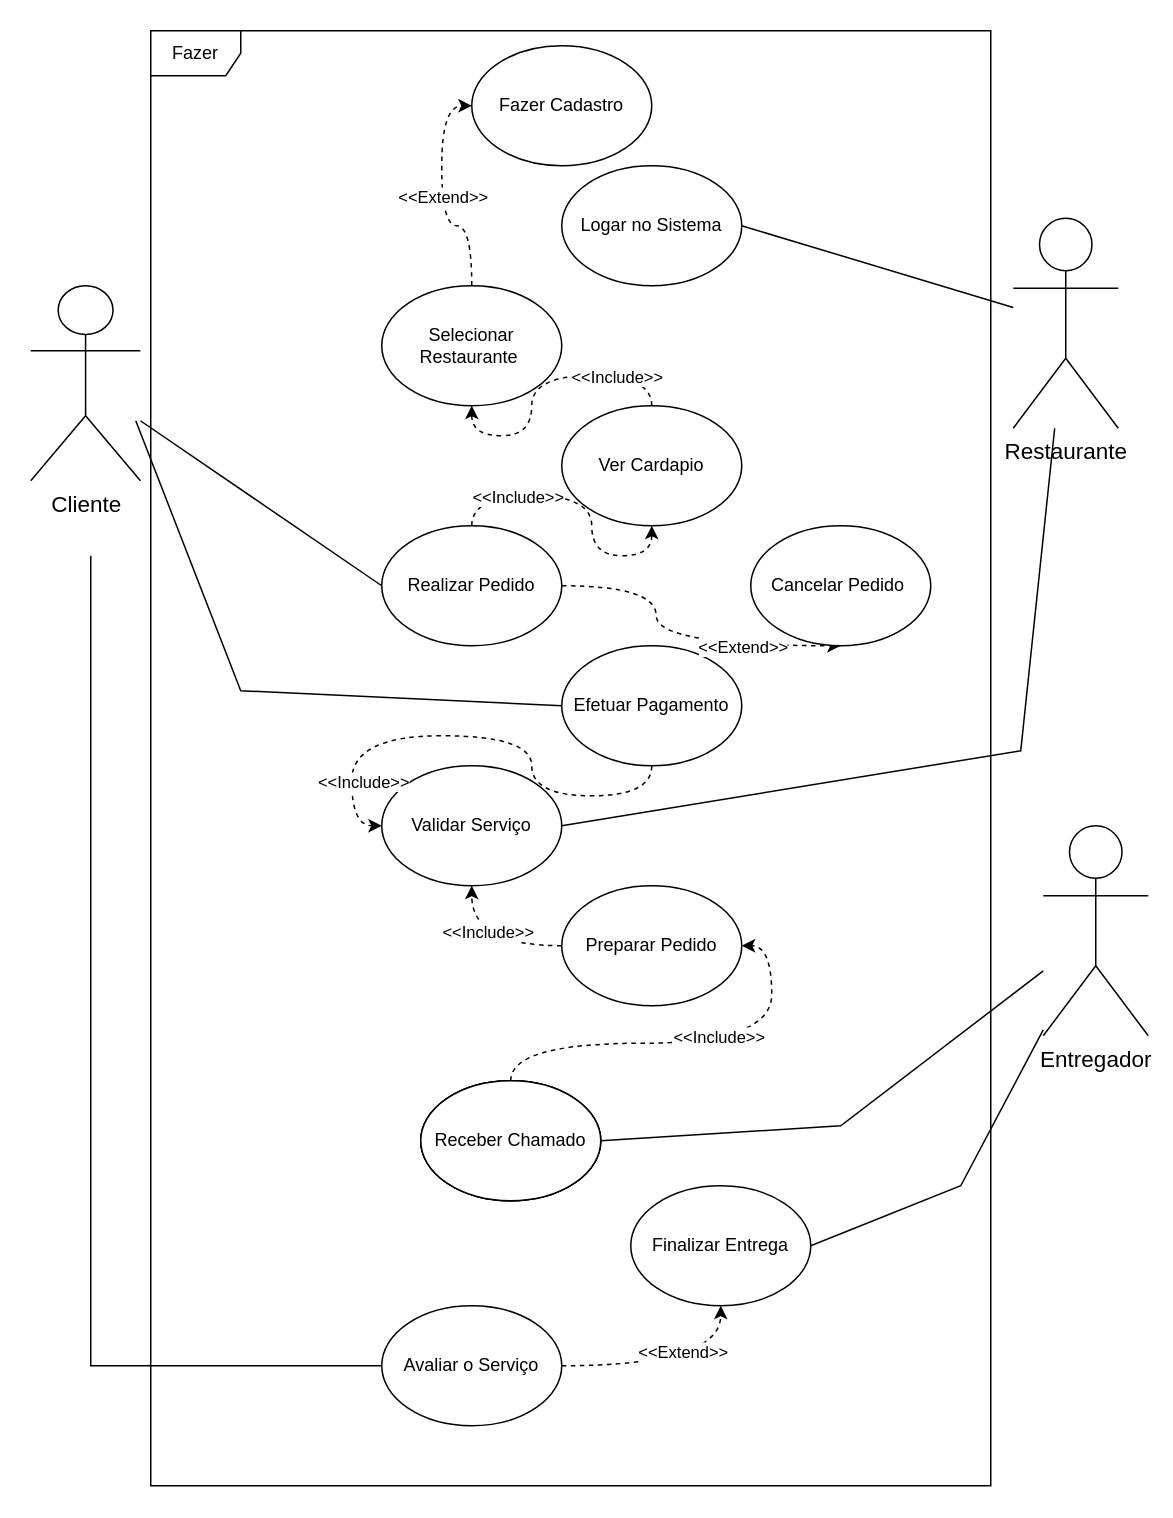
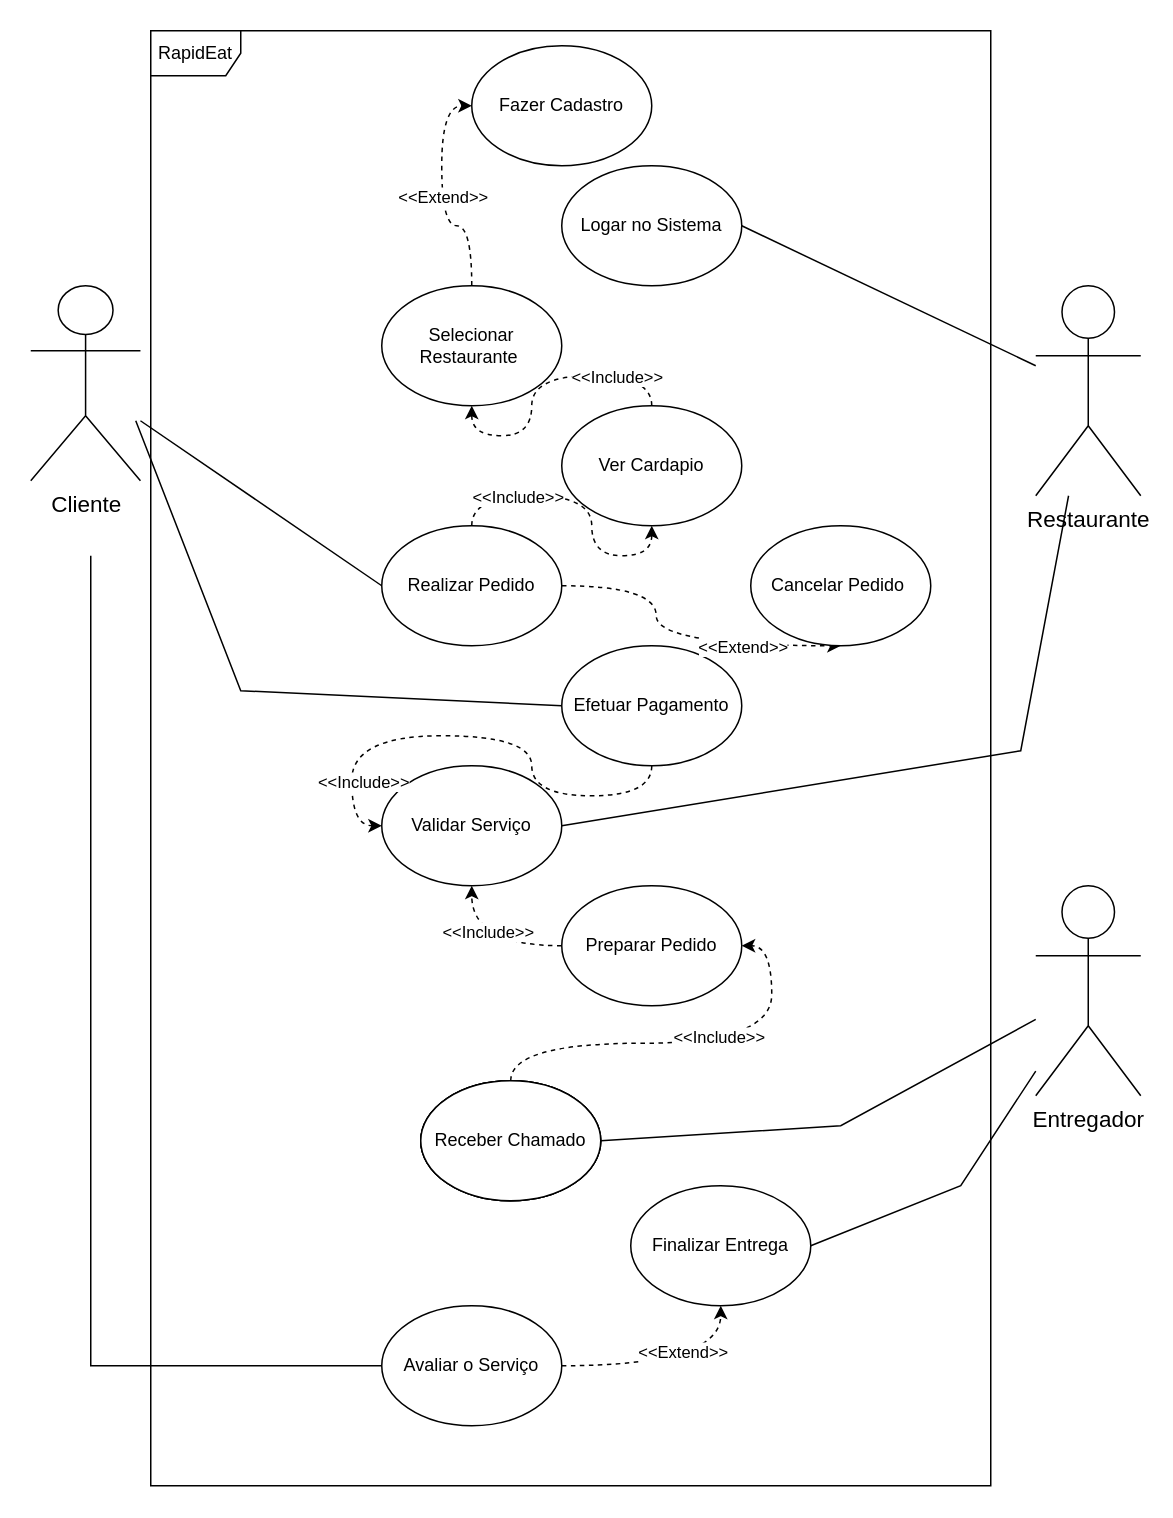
- <mxCell id="42" value="Fazer" style="shape=umlFrame;whiteSpace=wrap;html=1;pointerEvents=0;" vertex="1" parent="1"><mxGeometry x="100" y="20" width="560" height="970" as="geometry" /></mxCell>
+ <mxCell id="42" value="RapidEat" style="shape=umlFrame;whiteSpace=wrap;html=1;pointerEvents=0;" vertex="1" parent="1"><mxGeometry x="100" y="20" width="560" height="970" as="geometry" /></mxCell>
- <mxCell id="5" value="&lt;font style=&quot;font-size: 15px;&quot;&gt;Restaurante&lt;/font&gt;&lt;div style=&quot;font-size: 15px;&quot;&gt;&lt;br&gt;&lt;/div&gt;" style="shape=umlActor;verticalLabelPosition=bottom;verticalAlign=top;html=1;outlineConnect=0;" parent="1" vertex="1"><mxGeometry x="675" y="145" width="70" height="140" as="geometry" /></mxCell>
+ <mxCell id="5" value="&lt;font style=&quot;font-size: 15px;&quot;&gt;Restaurante&lt;/font&gt;&lt;div style=&quot;font-size: 15px;&quot;&gt;&lt;br&gt;&lt;/div&gt;" style="shape=umlActor;verticalLabelPosition=bottom;verticalAlign=top;html=1;outlineConnect=0;" parent="1" vertex="1"><mxGeometry x="690" y="190" width="70" height="140" as="geometry" /></mxCell>
- <mxCell id="4" value="&lt;font style=&quot;font-size: 15px;&quot;&gt;Entregador&lt;/font&gt;" style="shape=umlActor;verticalLabelPosition=bottom;verticalAlign=top;html=1;outlineConnect=0;" parent="1" vertex="1"><mxGeometry x="695" y="550" width="70" height="140" as="geometry" /></mxCell>
+ <mxCell id="4" value="&lt;font style=&quot;font-size: 15px;&quot;&gt;Entregador&lt;/font&gt;" style="shape=umlActor;verticalLabelPosition=bottom;verticalAlign=top;html=1;outlineConnect=0;" parent="1" vertex="1"><mxGeometry x="690" y="590" width="70" height="140" as="geometry" /></mxCell>
